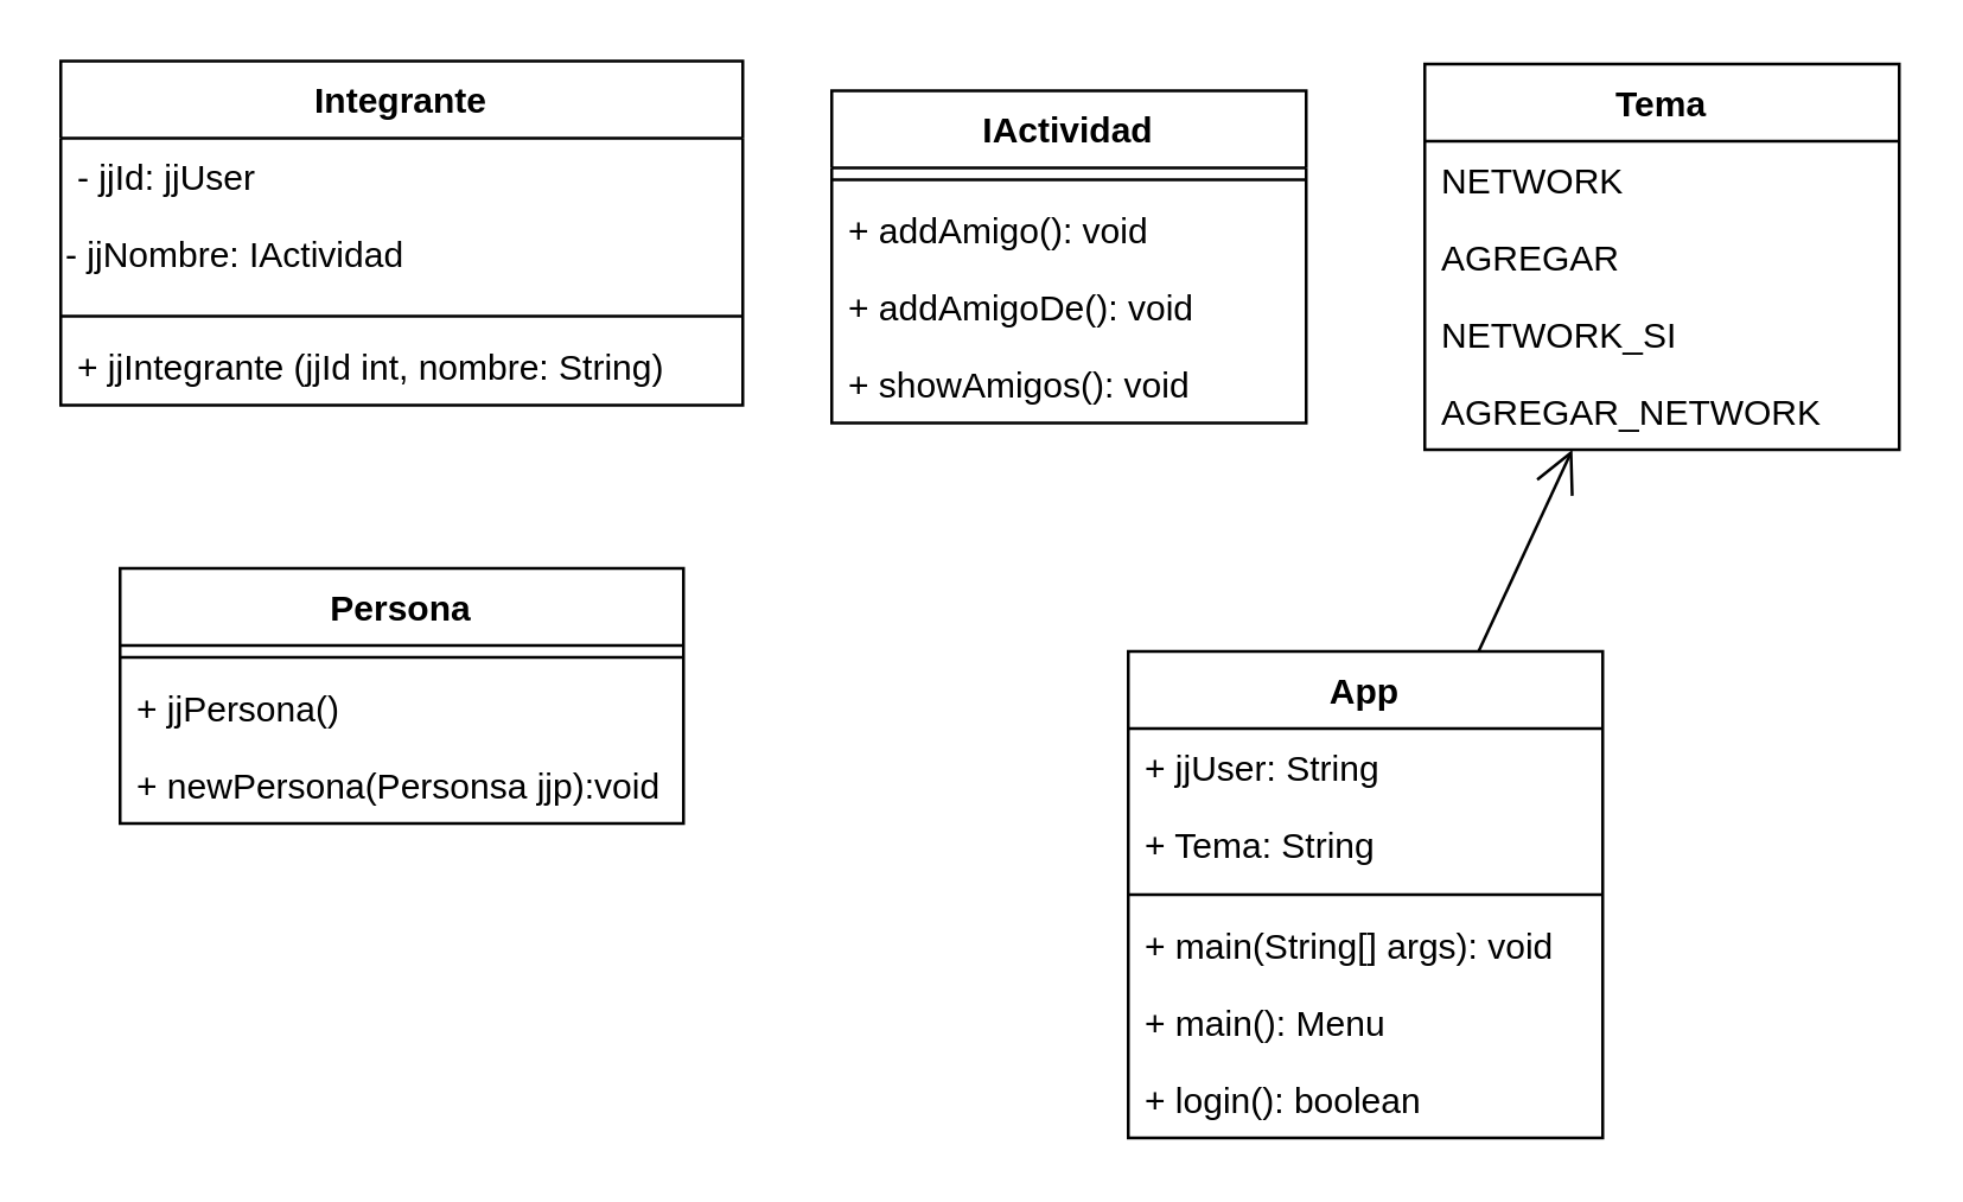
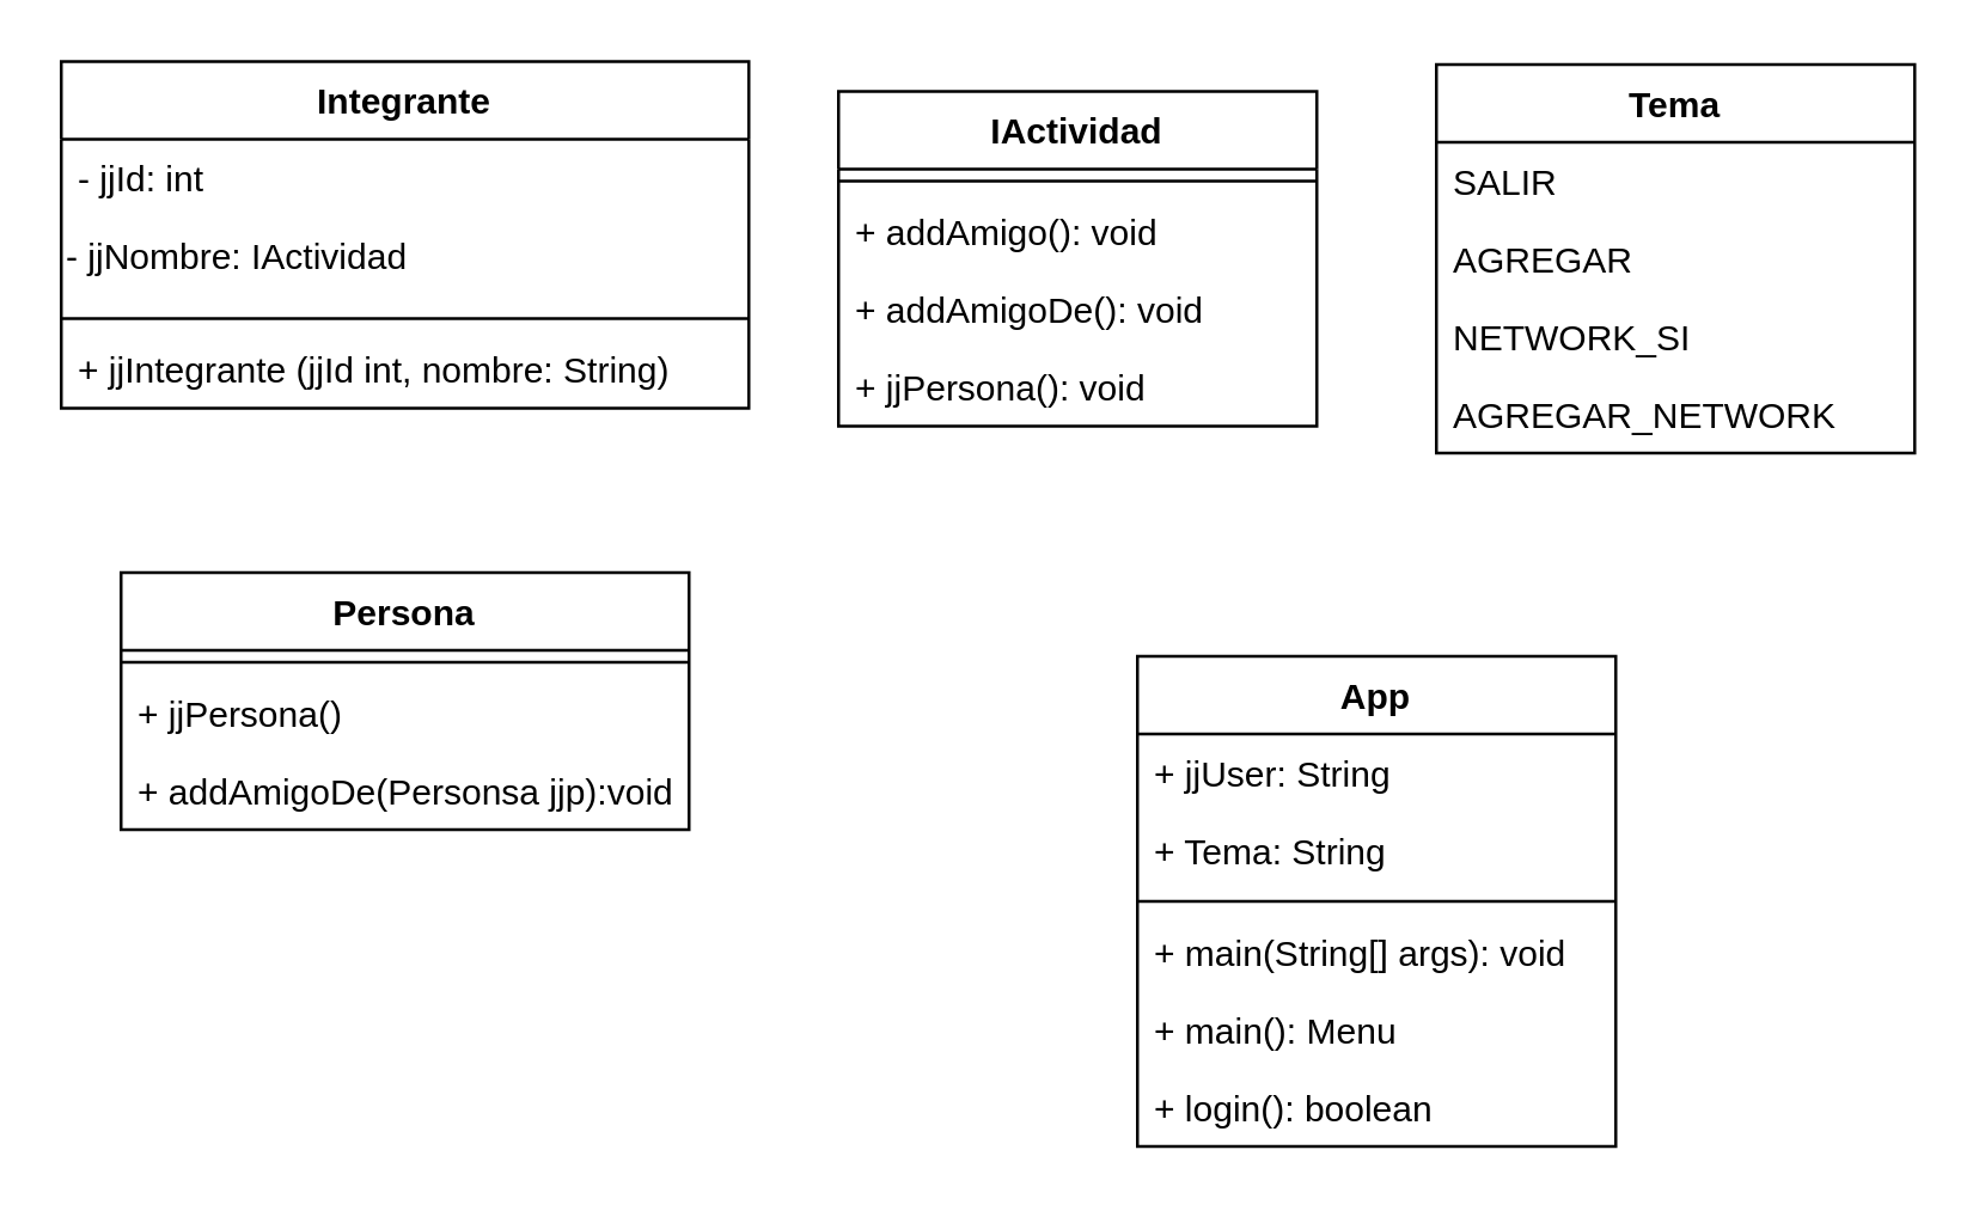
- <mxCell id="3" value="- jjId: jjUser" style="text;strokeColor=none;fillColor=none;align=left;verticalAlign=top;spacingLeft=4;spacingRight=4;overflow=hidden;rotatable=0;points=[[0,0.5],[1,0.5]];portConstraint=eastwest;" parent="2" vertex="1"><mxGeometry y="26" width="230" height="26" as="geometry" /></mxCell>
+ <mxCell id="3" value="- jjId: int" style="text;strokeColor=none;fillColor=none;align=left;verticalAlign=top;spacingLeft=4;spacingRight=4;overflow=hidden;rotatable=0;points=[[0,0.5],[1,0.5]];portConstraint=eastwest;" parent="2" vertex="1"><mxGeometry y="26" width="230" height="26" as="geometry" /></mxCell>
- <mxCell id="24" value="NETWORK" style="text;strokeColor=none;fillColor=none;align=left;verticalAlign=top;spacingLeft=4;spacingRight=4;overflow=hidden;rotatable=0;points=[[0,0.5],[1,0.5]];portConstraint=eastwest;" parent="23" vertex="1"><mxGeometry y="26" width="160" height="26" as="geometry" /></mxCell>
+ <mxCell id="24" value="SALIR" style="text;strokeColor=none;fillColor=none;align=left;verticalAlign=top;spacingLeft=4;spacingRight=4;overflow=hidden;rotatable=0;points=[[0,0.5],[1,0.5]];portConstraint=eastwest;" parent="23" vertex="1"><mxGeometry y="26" width="160" height="26" as="geometry" /></mxCell>
- <mxCell id="15" value="+ showAmigos(): void" style="text;strokeColor=none;fillColor=none;align=left;verticalAlign=top;spacingLeft=4;spacingRight=4;overflow=hidden;rotatable=0;points=[[0,0.5],[1,0.5]];portConstraint=eastwest;" parent="11" vertex="1"><mxGeometry y="86" width="160" height="26" as="geometry" /></mxCell>
+ <mxCell id="15" value="+ jjPersona(): void" style="text;strokeColor=none;fillColor=none;align=left;verticalAlign=top;spacingLeft=4;spacingRight=4;overflow=hidden;rotatable=0;points=[[0,0.5],[1,0.5]];portConstraint=eastwest;" parent="11" vertex="1"><mxGeometry y="86" width="160" height="26" as="geometry" /></mxCell>
- <mxCell id="28" value="" style="endArrow=open;endFill=1;endSize=12;html=1;" parent="1" source="16" target="23" edge="1"><mxGeometry width="160" relative="1" as="geometry"><mxPoint x="190" y="411" as="sourcePoint" /><mxPoint x="630" y="191" as="targetPoint" /></mxGeometry></mxCell>
- <mxCell id="10" value="+ newPersona(Personsa jjp):void" style="text;strokeColor=none;fillColor=none;align=left;verticalAlign=top;spacingLeft=4;spacingRight=4;overflow=hidden;rotatable=0;points=[[0,0.5],[1,0.5]];portConstraint=eastwest;" parent="7" vertex="1"><mxGeometry y="60" width="190" height="26" as="geometry" /></mxCell>
+ <mxCell id="10" value="+ addAmigoDe(Personsa jjp):void" style="text;strokeColor=none;fillColor=none;align=left;verticalAlign=top;spacingLeft=4;spacingRight=4;overflow=hidden;rotatable=0;points=[[0,0.5],[1,0.5]];portConstraint=eastwest;" parent="7" vertex="1"><mxGeometry y="60" width="190" height="26" as="geometry" /></mxCell>
